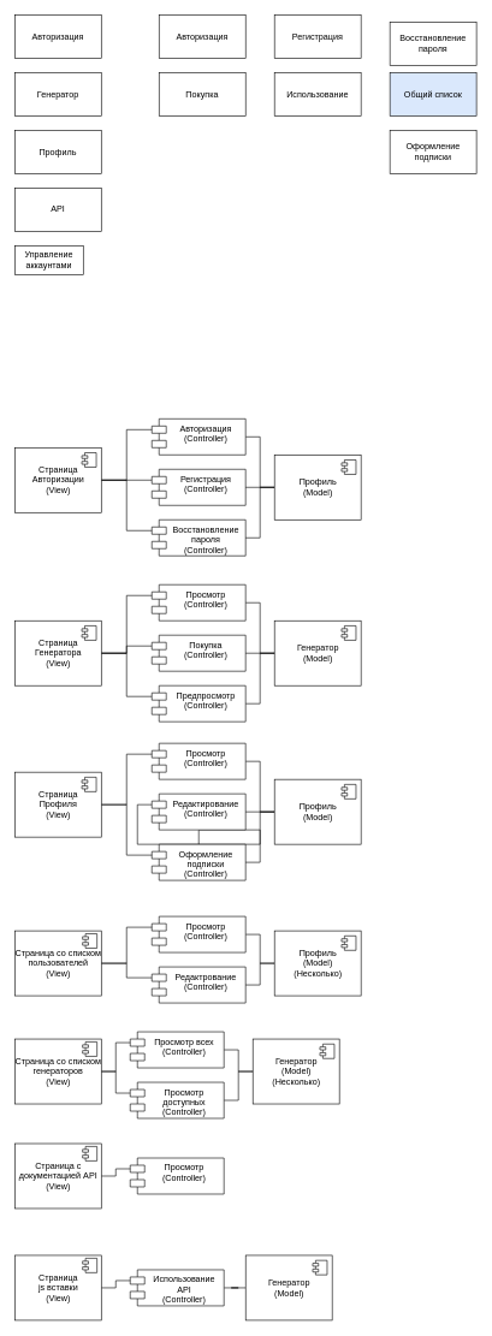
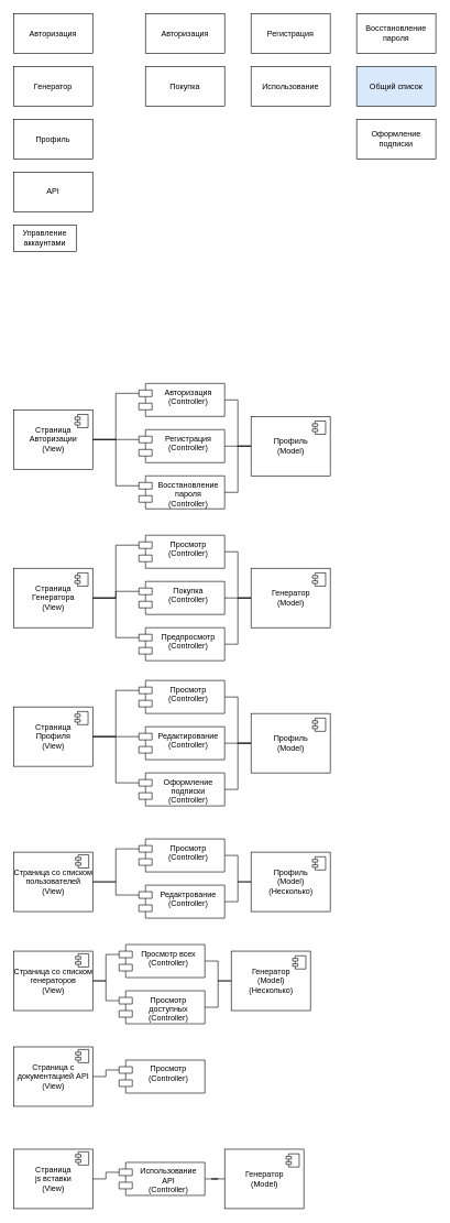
- <mxCell id="9" value="Восстановление пароля" style="rounded=0;whiteSpace=wrap;html=1;" parent="1" vertex="1"><mxGeometry x="540" y="30" width="120" height="60" as="geometry" /></mxCell>
+ <mxCell id="9" value="Восстановление пароля" style="rounded=0;whiteSpace=wrap;html=1;" parent="1" vertex="1"><mxGeometry x="540" y="20" width="120" height="60" as="geometry" /></mxCell>
- <mxCell id="40" style="edgeStyle=orthogonalEdgeStyle;rounded=0;orthogonalLoop=1;jettySize=auto;html=1;exitX=0;exitY=0;exitDx=0;exitDy=15;exitPerimeter=0;endArrow=none;endFill=0;" parent="1" source="41" target="42" edge="1"><mxGeometry relative="1" as="geometry" /></mxCell>
+ <mxCell id="40" style="edgeStyle=orthogonalEdgeStyle;rounded=0;orthogonalLoop=1;jettySize=auto;html=1;exitX=0;exitY=0;exitDx=0;exitDy=15;exitPerimeter=0;entryX=1;entryY=0.5;entryDx=0;entryDy=0;endArrow=none;endFill=0;" parent="1" source="41" target="45" edge="1"><mxGeometry relative="1" as="geometry" /></mxCell>
